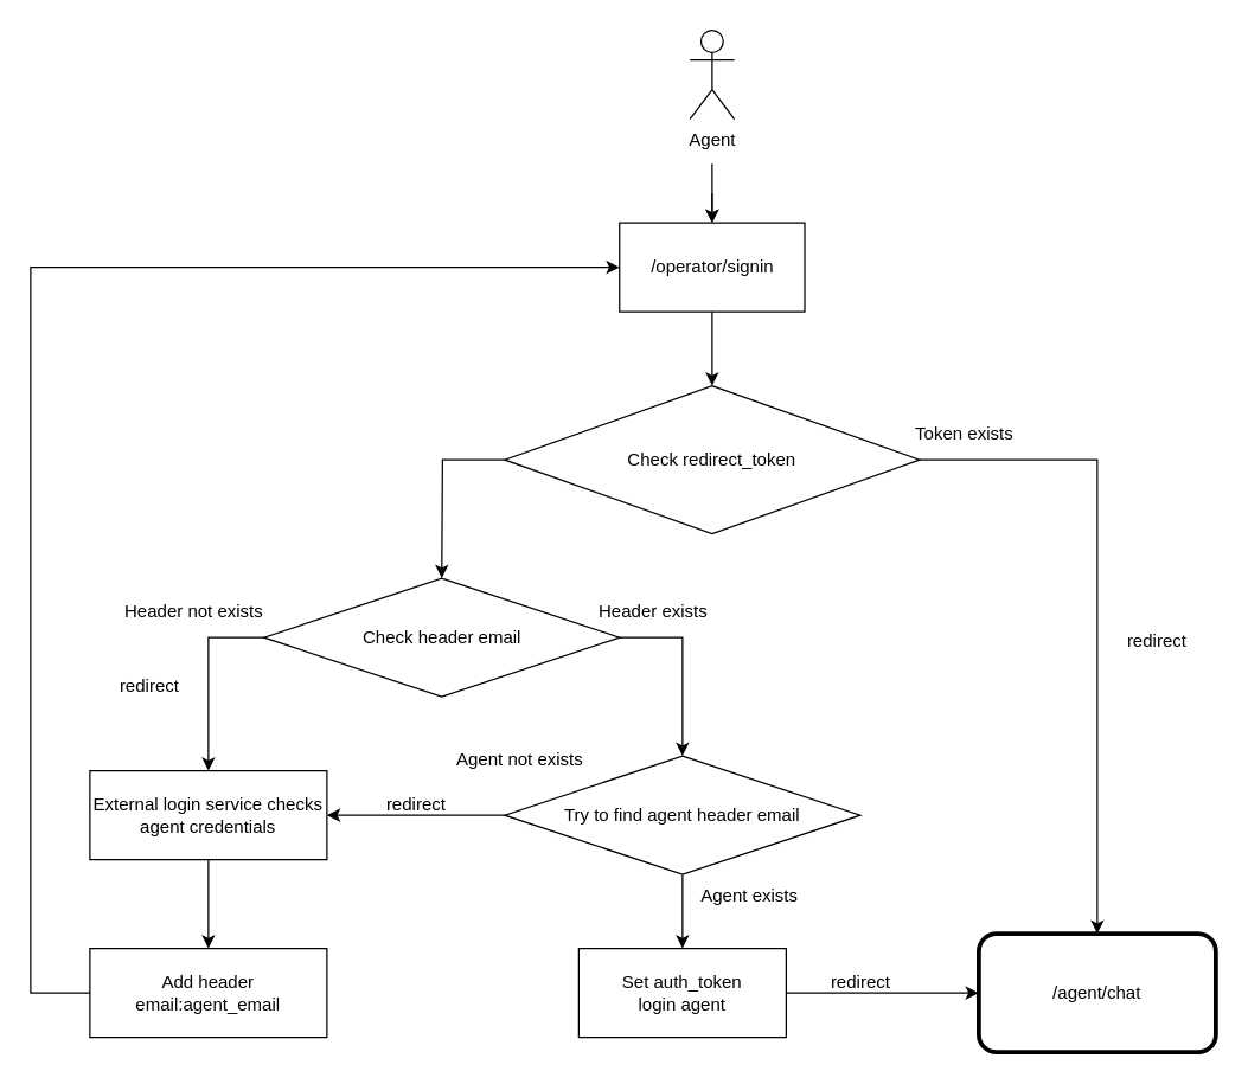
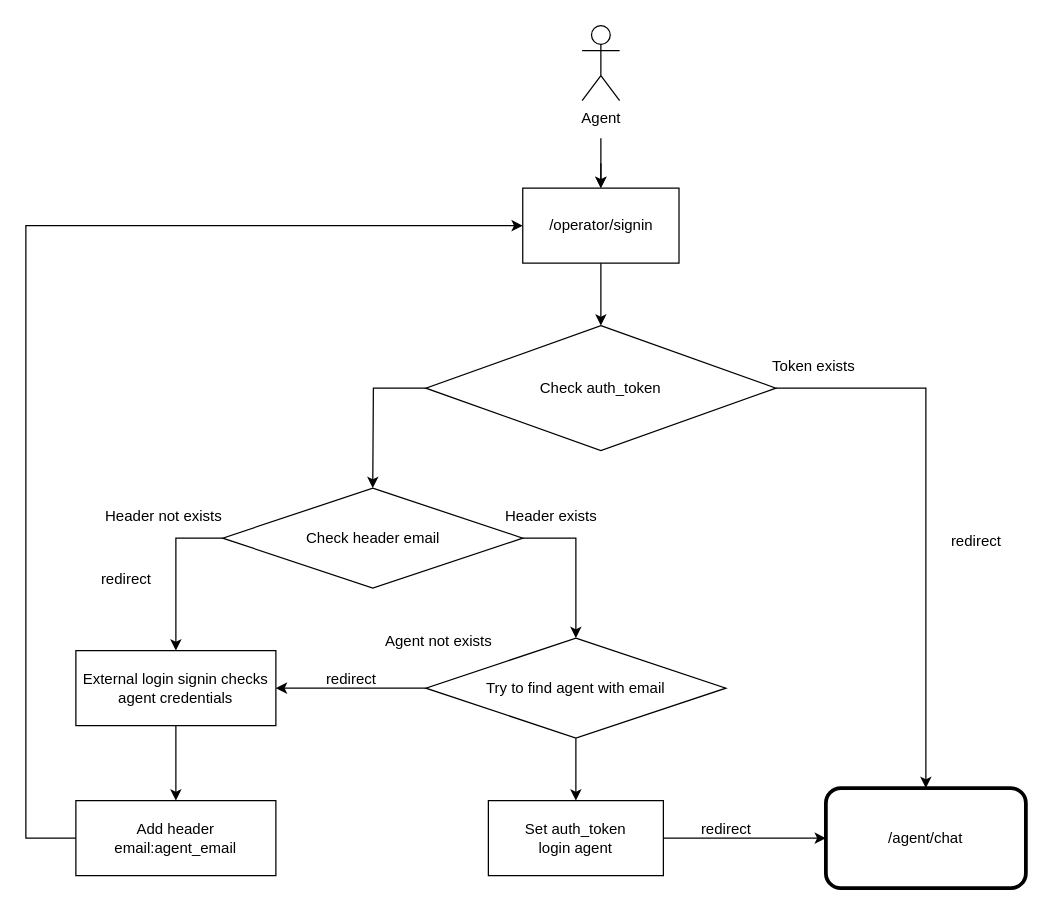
- <mxCell id="2" value="Check redirect_token" style="rhombus;whiteSpace=wrap;html=1;" parent="1" vertex="1"><mxGeometry x="340" y="260" width="280" height="100" as="geometry" /></mxCell>
+ <mxCell id="2" value="Check auth_token" style="rhombus;whiteSpace=wrap;html=1;" parent="1" vertex="1"><mxGeometry x="340" y="260" width="280" height="100" as="geometry" /></mxCell>
- <mxCell id="16" value="&lt;div&gt;External login service checks agent credentials&lt;br&gt;&lt;/div&gt;" style="rounded=0;whiteSpace=wrap;html=1;" parent="1" vertex="1"><mxGeometry y="520" width="160" height="60" as="geometry" x="60" /></mxCell>
+ <mxCell id="16" value="&lt;div&gt;External login signin checks agent credentials&lt;br&gt;&lt;/div&gt;" style="rounded=0;whiteSpace=wrap;html=1;" parent="1" vertex="1"><mxGeometry y="520" width="160" height="60" as="geometry" x="60" /></mxCell>
- <mxCell id="22" value="Try to find agent header email" style="rhombus;whiteSpace=wrap;html=1;" parent="1" vertex="1"><mxGeometry x="340" y="510" width="240" height="80" as="geometry" /></mxCell>
+ <mxCell id="22" value="Try to find agent with email" style="rhombus;whiteSpace=wrap;html=1;" parent="1" vertex="1"><mxGeometry x="340" y="510" width="240" height="80" as="geometry" /></mxCell>
- <mxCell id="24" value="Agent exists" style="text;html=1;align=center;verticalAlign=middle;resizable=0;points=[];autosize=1;strokeColor=none;fillColor=none;" parent="1" vertex="1"><mxGeometry x="460" y="590" width="90" height="30" as="geometry" /></mxCell>
